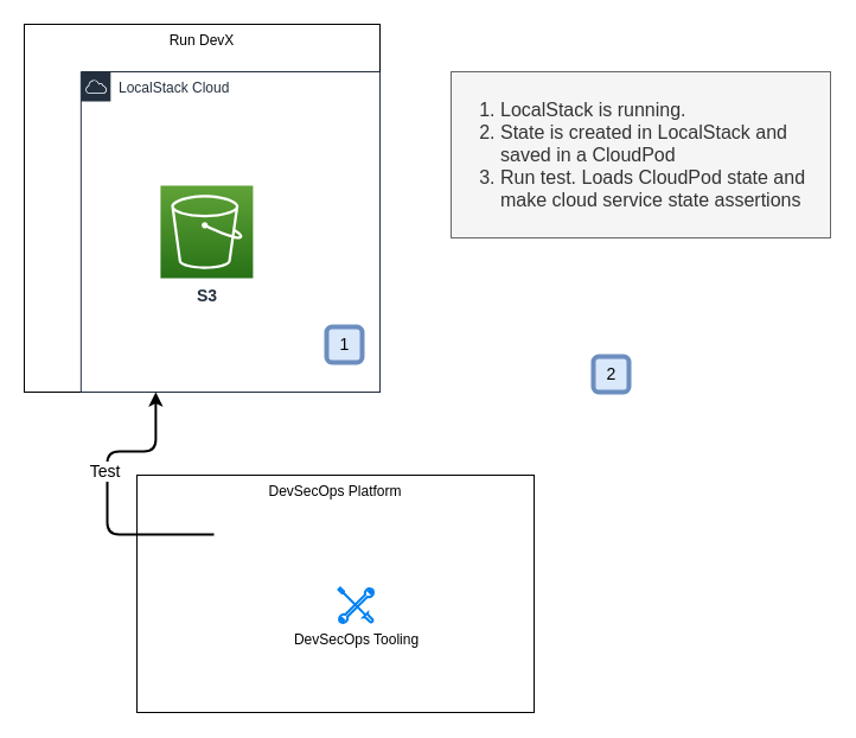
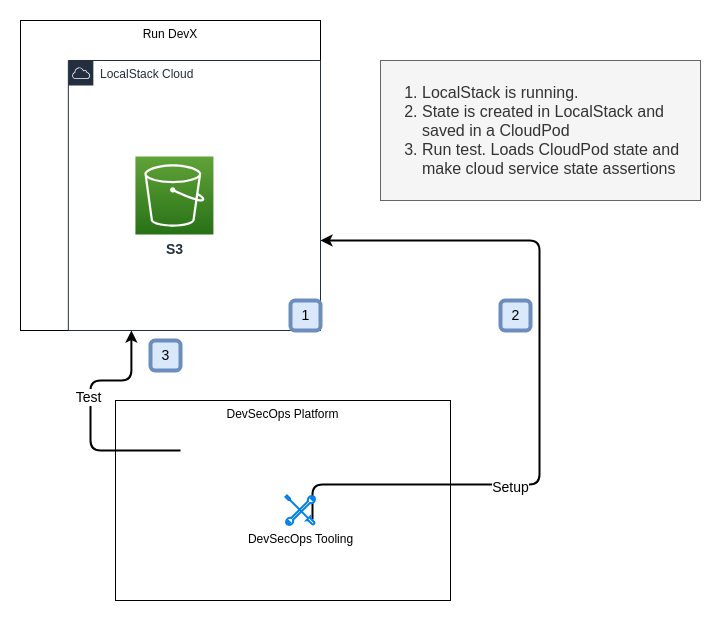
- <mxCell id="10" value="&lt;font style=&quot;font-size: 14px;&quot;&gt;1&lt;/font&gt;" style="text;html=1;align=center;verticalAlign=middle;resizable=0;points=[];autosize=1;strokeColor=#6c8ebf;fillColor=#dae8fc;strokeWidth=4;rounded=1;glass=0;shadow=0;" parent="1" vertex="1"><mxGeometry x="275" y="275" width="30" height="30" as="geometry" /></mxCell>
+ <mxCell id="10" value="&lt;font style=&quot;font-size: 14px;&quot;&gt;1&lt;/font&gt;" style="text;html=1;align=center;verticalAlign=middle;resizable=0;points=[];autosize=1;strokeColor=#6c8ebf;fillColor=#dae8fc;strokeWidth=4;rounded=1;glass=0;shadow=0;" parent="1" vertex="1"><mxGeometry x="290" y="300" width="30" height="30" as="geometry" /></mxCell>
+ <mxCell id="12" value="&lt;font style=&quot;font-size: 14px;&quot;&gt;3&lt;/font&gt;" style="text;html=1;align=center;verticalAlign=middle;resizable=0;points=[];autosize=1;strokeColor=#6c8ebf;fillColor=#dae8fc;strokeWidth=4;rounded=1;glass=0;shadow=0;" parent="1" vertex="1"><mxGeometry x="150" y="340" width="30" height="30" as="geometry" /></mxCell>
+ <mxCell id="3" style="edgeStyle=orthogonalEdgeStyle;rounded=1;orthogonalLoop=1;jettySize=auto;html=1;exitX=0.909;exitY=0.808;exitDx=0;exitDy=0;strokeWidth=2;exitPerimeter=0;" parent="1" source="8" target="6" edge="1"><mxGeometry relative="1" as="geometry"><Array as="points"><mxPoint x="539" y="484" /><mxPoint x="539" y="240" /></Array><mxPoint x="438.987" y="600.007" as="sourcePoint" /><mxPoint x="390" y="240" as="targetPoint" /></mxGeometry></mxCell>
+ <mxCell id="4" value="&lt;font style=&quot;font-size: 14px;&quot;&gt;Setup&lt;/font&gt;" style="edgeLabel;html=1;align=center;verticalAlign=middle;resizable=0;points=[];" parent="3" vertex="1" connectable="0"><mxGeometry x="-0.36" y="-2" relative="1" as="geometry"><mxPoint as="offset" /></mxGeometry></mxCell>
